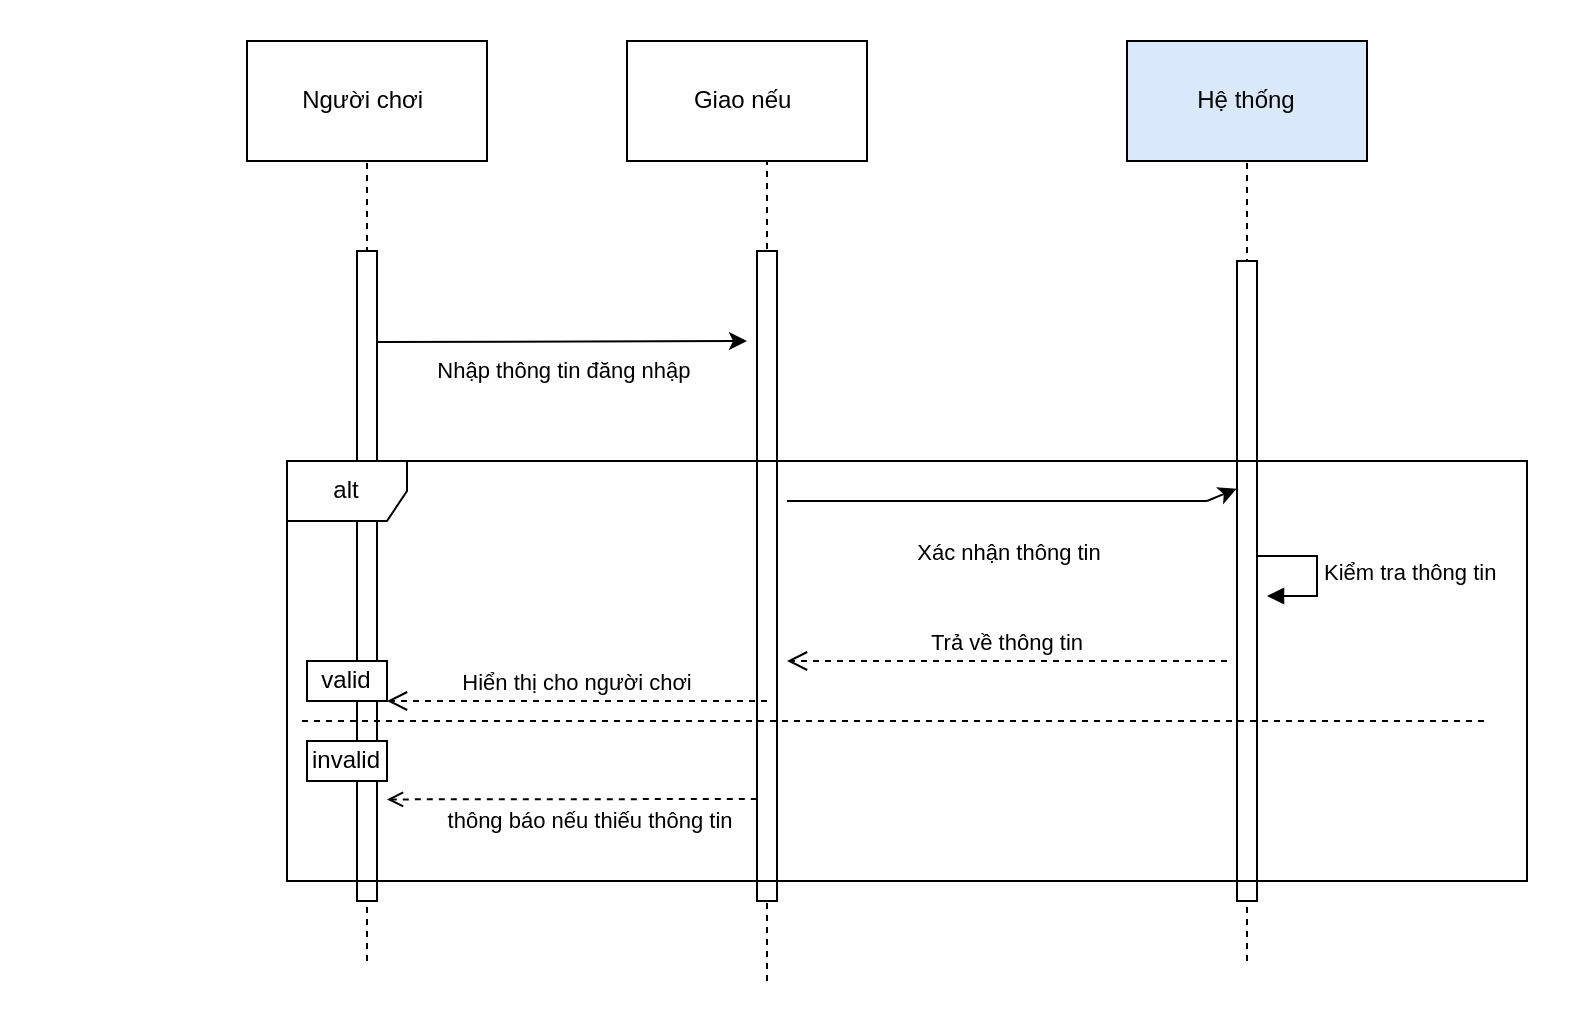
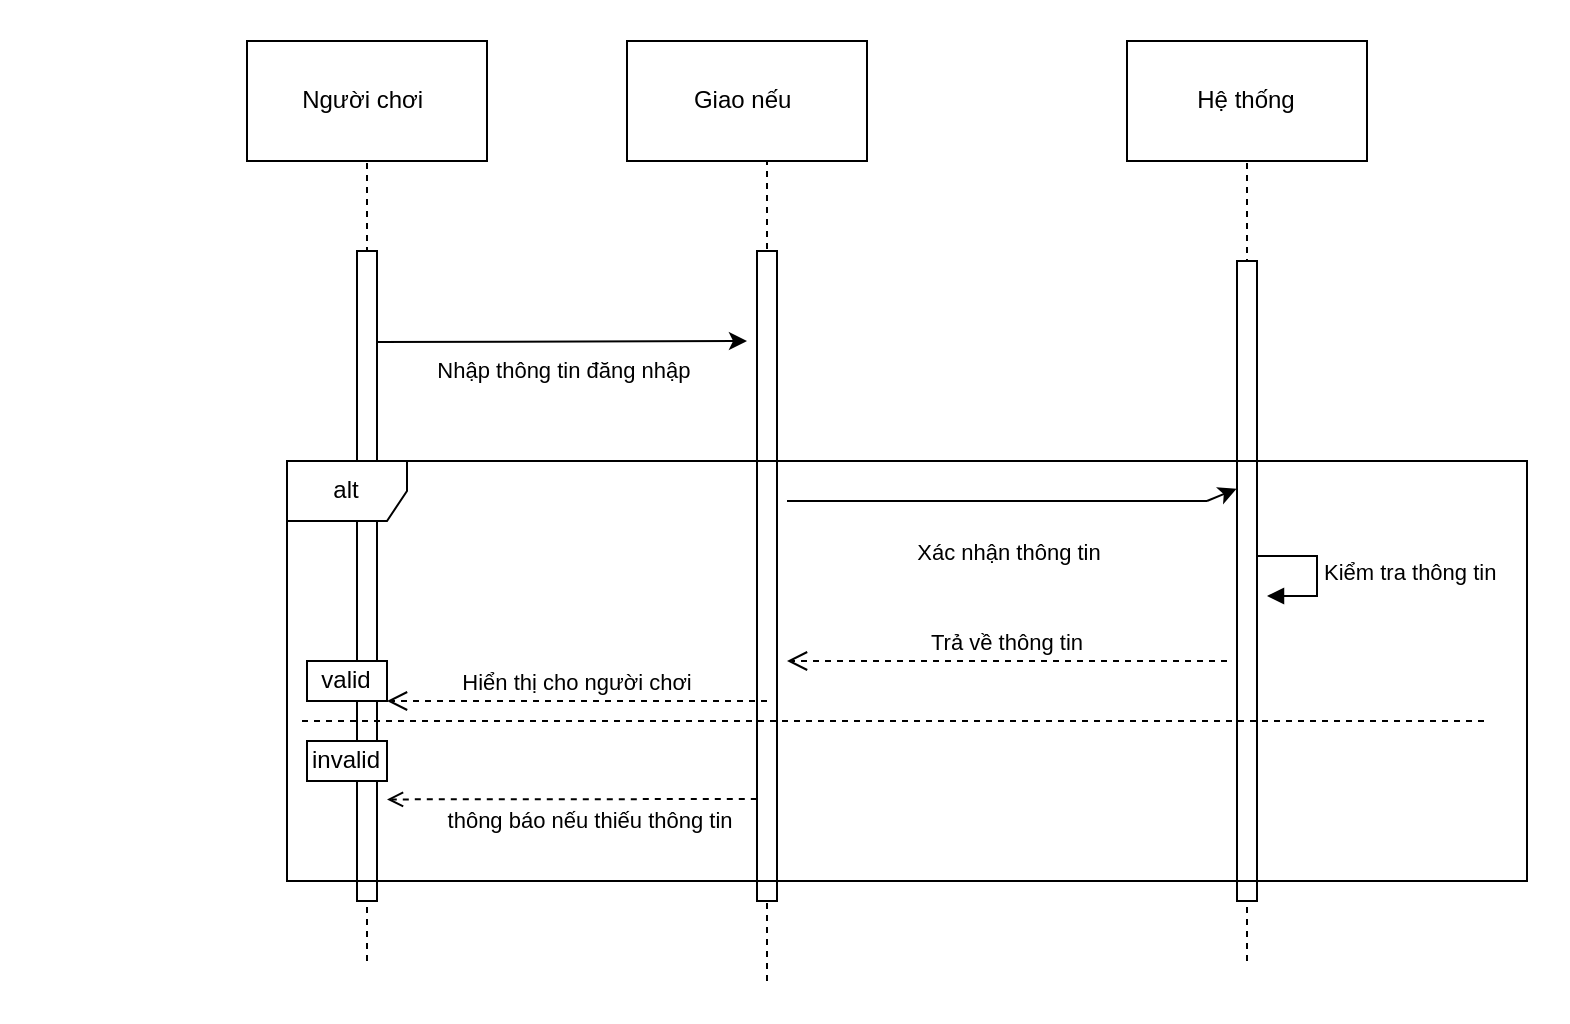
- <mxCell id="4" value="Hệ thống" style="rounded=0;whiteSpace=wrap;html=1;fillColor=#dae8fc;" parent="1" vertex="1"><mxGeometry x="563" y="20" width="120" height="60" as="geometry" /></mxCell>
+ <mxCell id="4" value="Hệ thống" style="rounded=0;whiteSpace=wrap;html=1;" parent="1" vertex="1"><mxGeometry x="563" y="20" width="120" height="60" as="geometry" /></mxCell>
